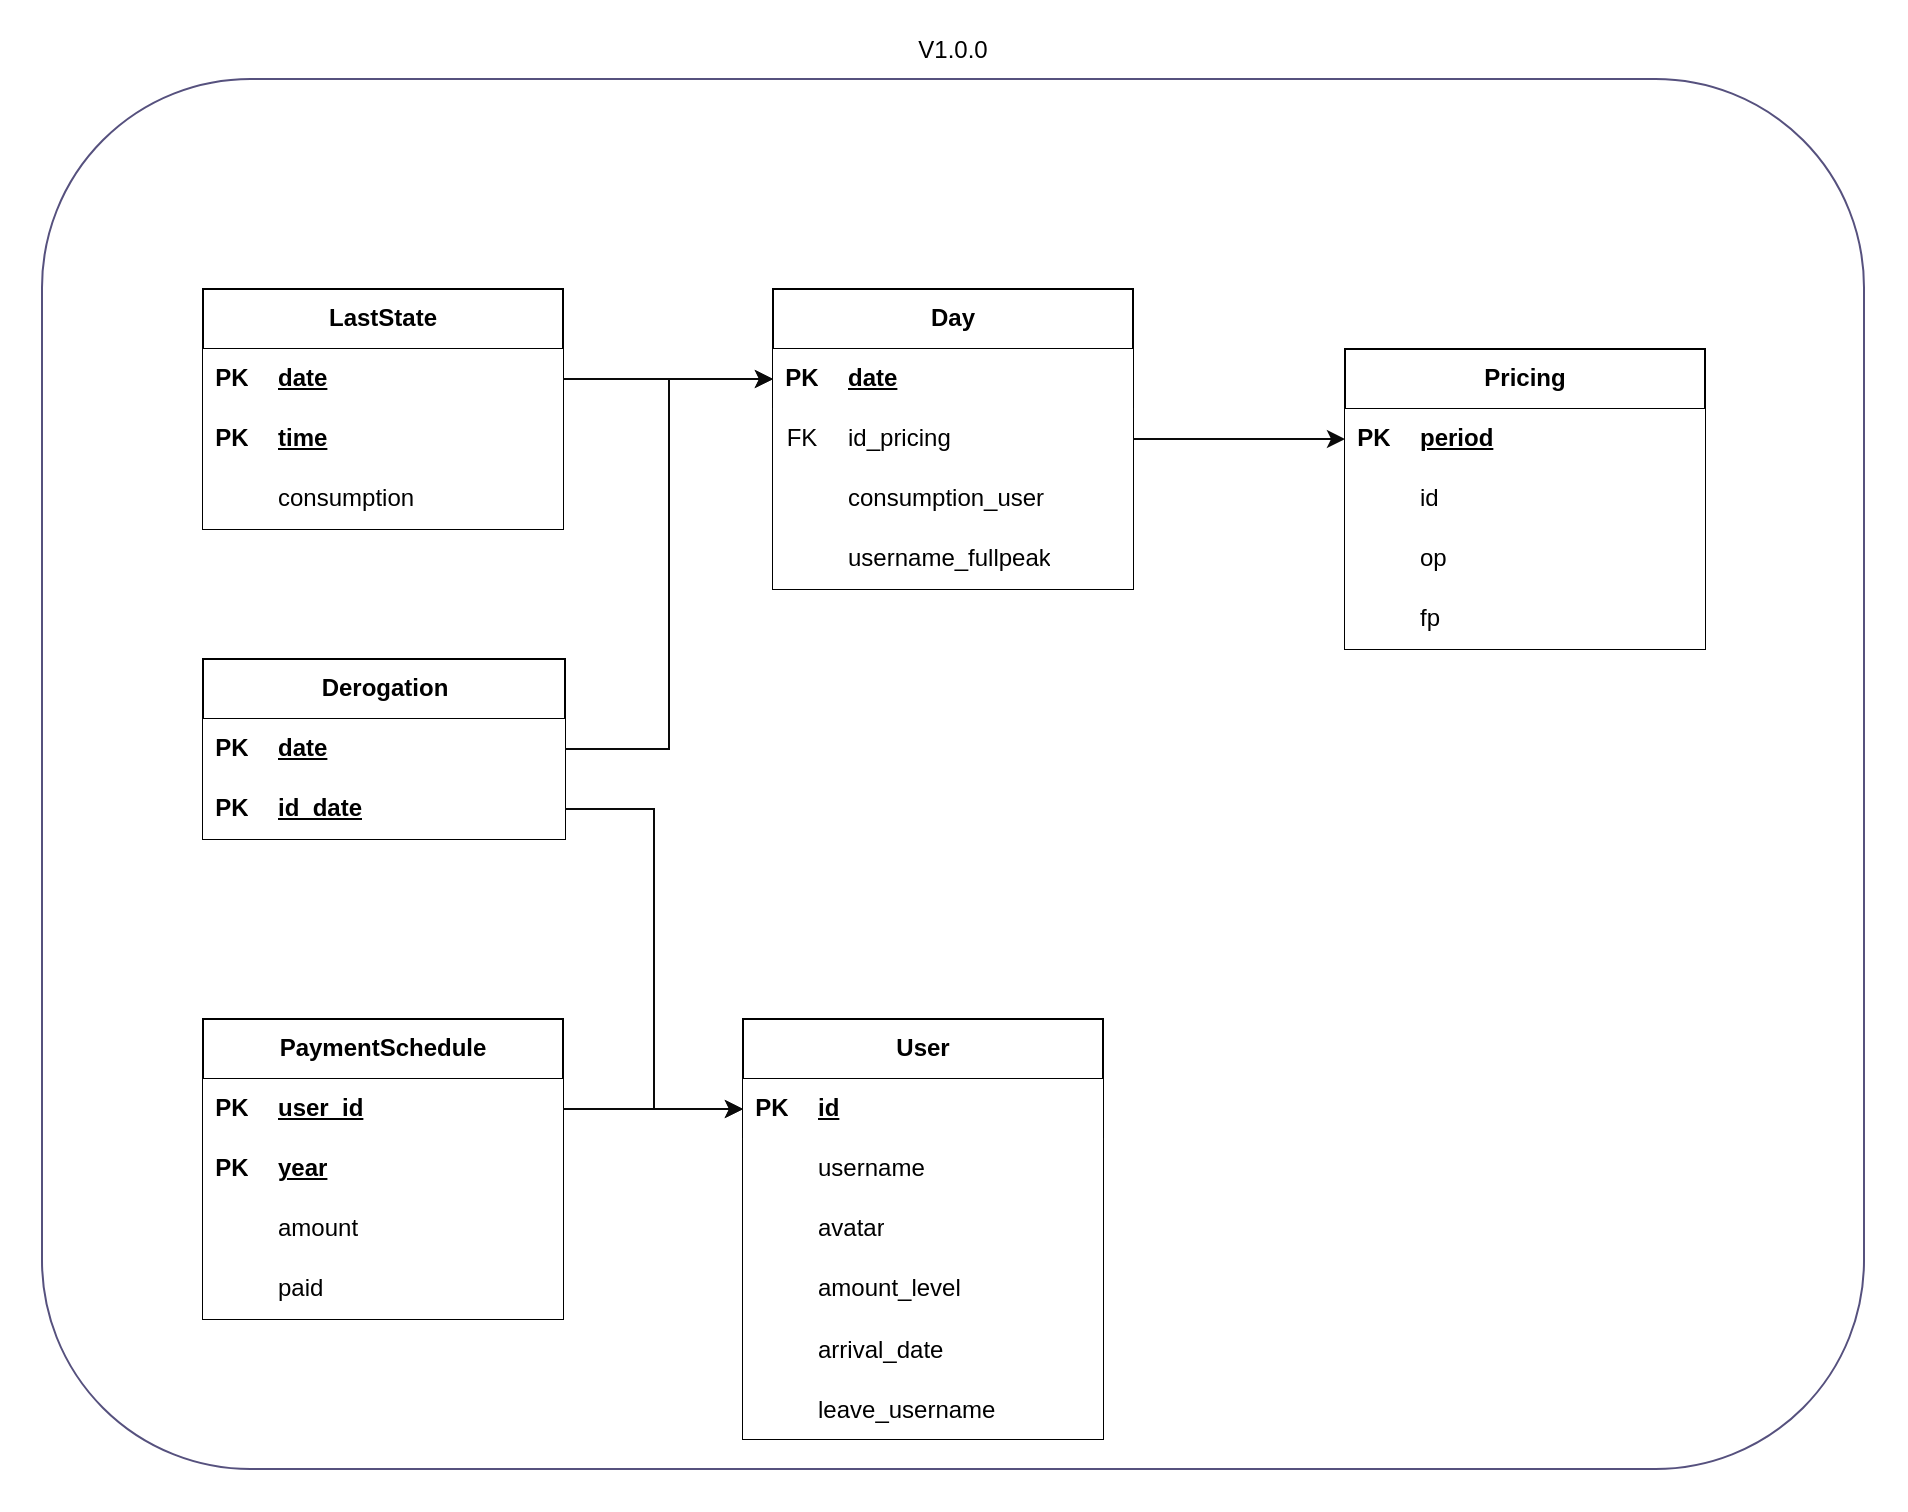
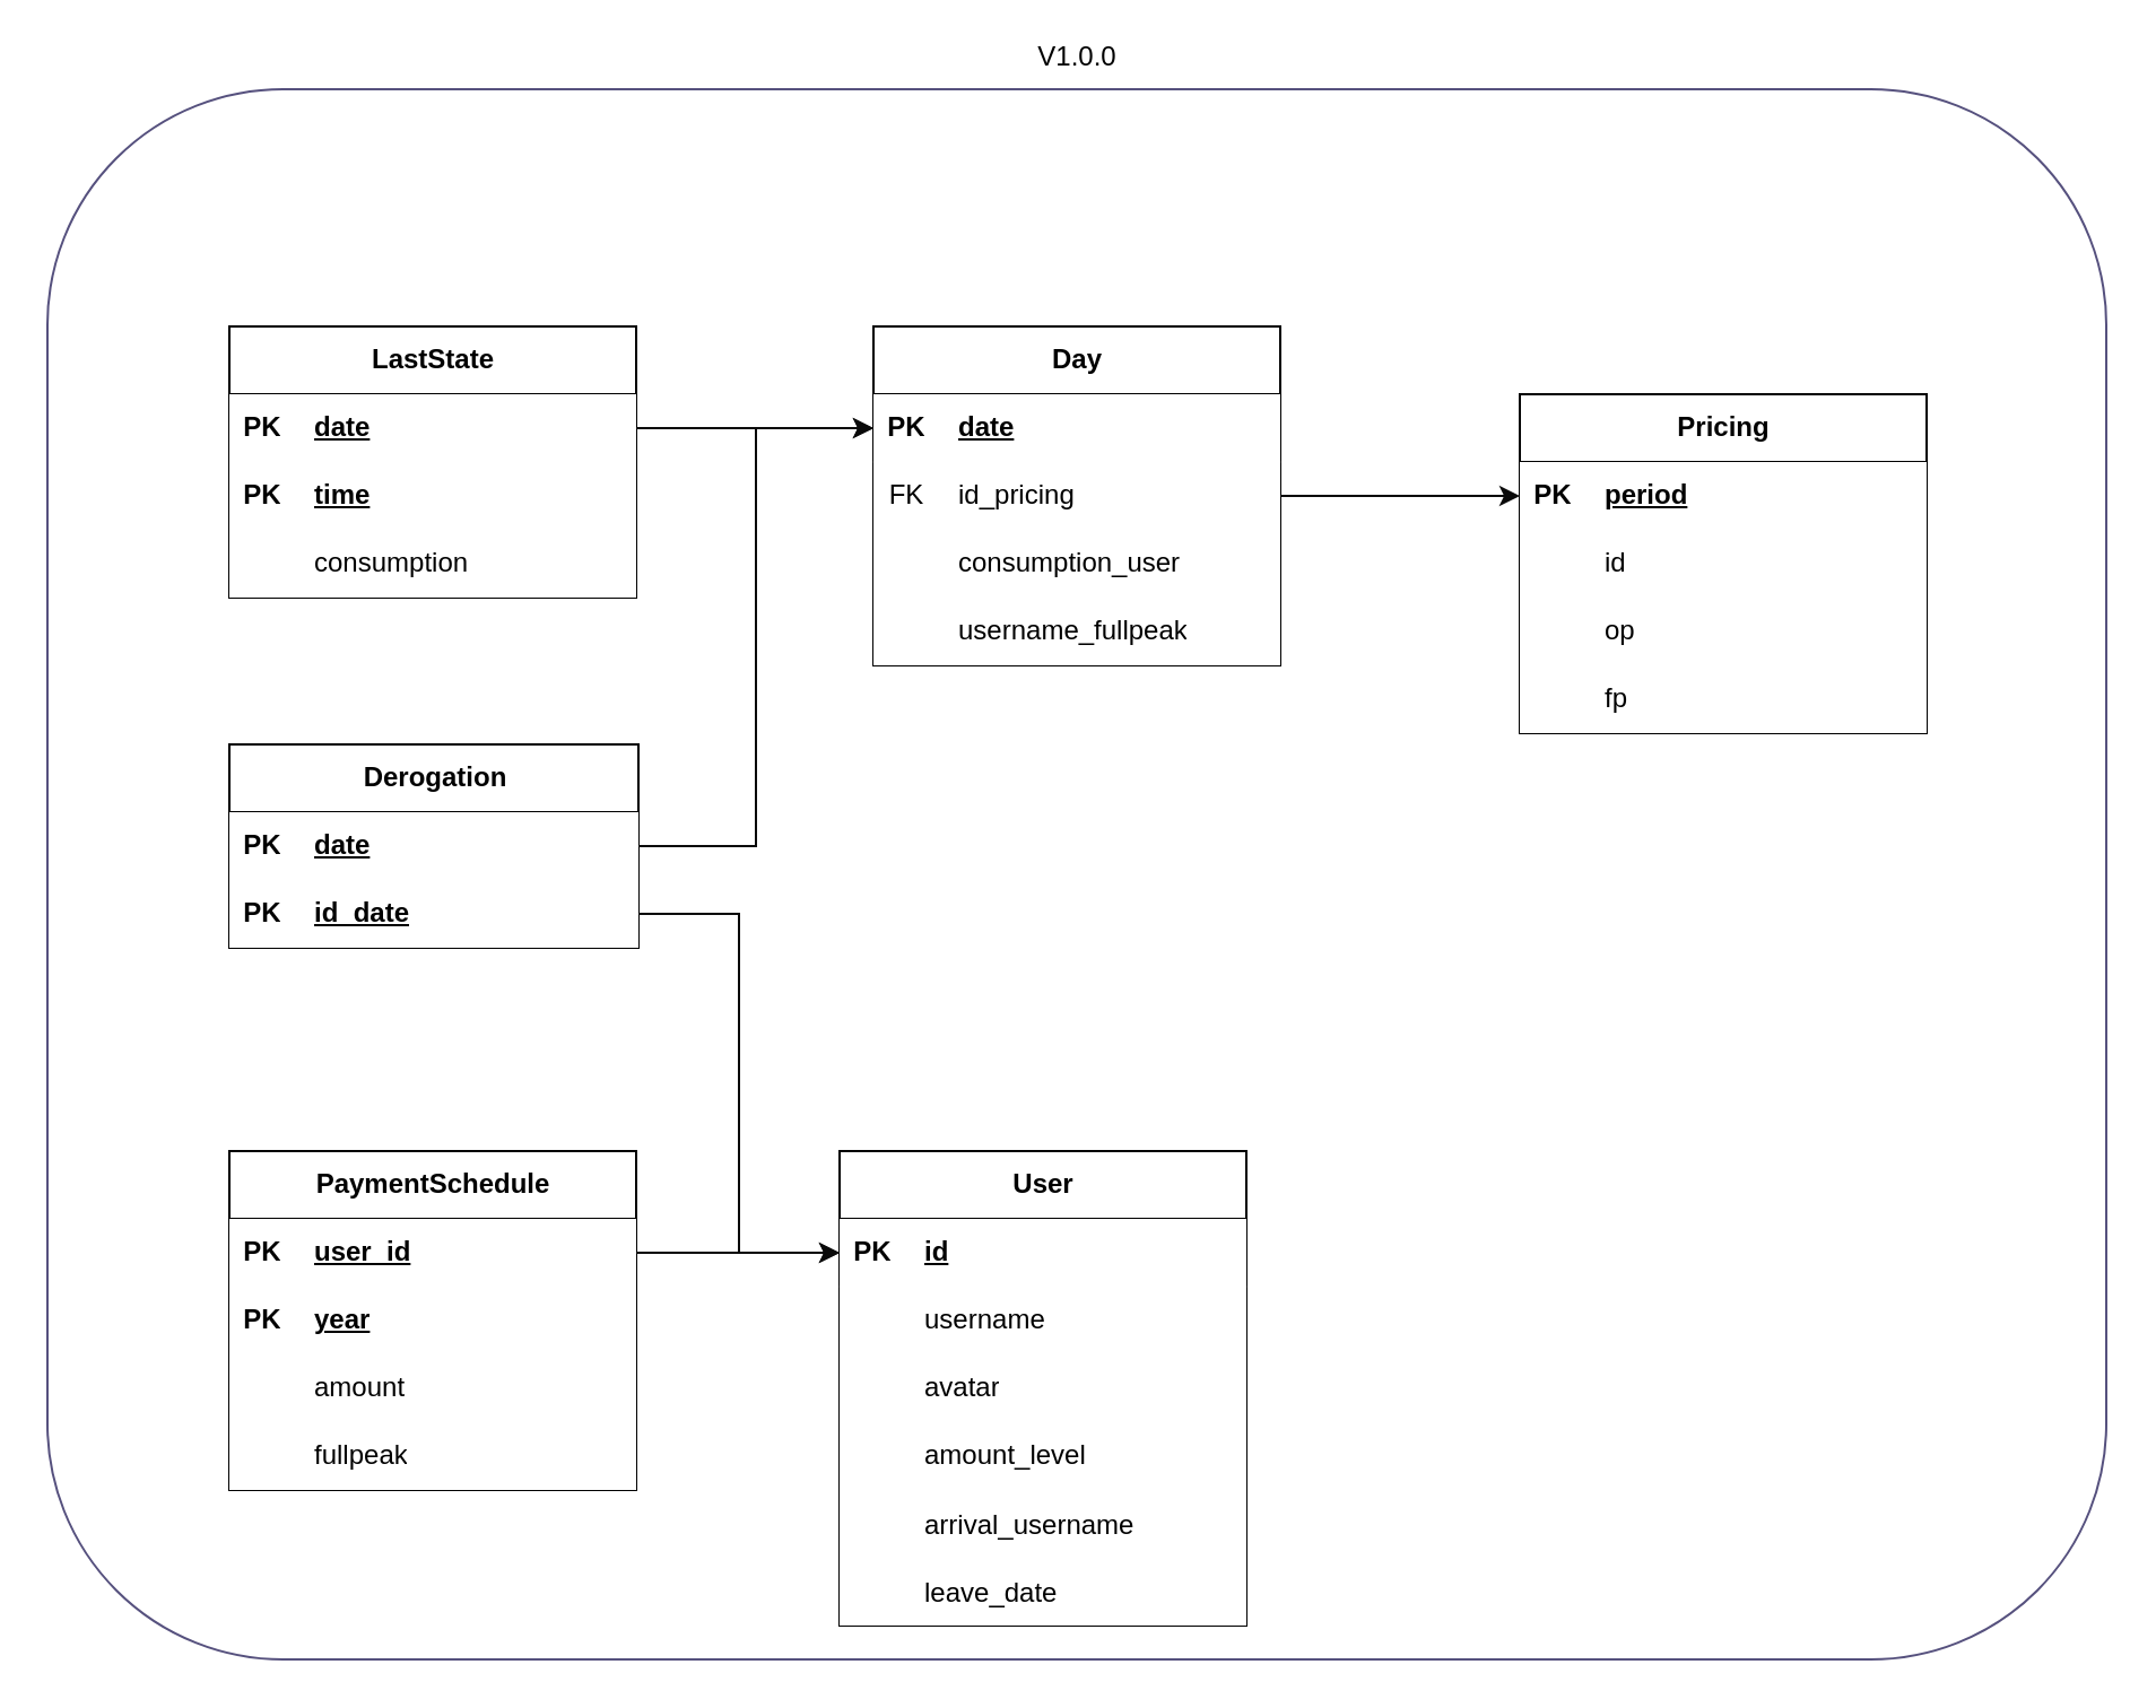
- <mxCell id="15" value="paid" style="shape=partialRectangle;connectable=0;top=0;left=0;bottom=0;right=0;align=left;spacingLeft=6;overflow=hidden;whiteSpace=wrap;html=1;" parent="13" vertex="1"><mxGeometry x="30" width="150" height="30" as="geometry"><mxRectangle width="150" height="30" as="alternateBounds" /></mxGeometry></mxCell>
+ <mxCell id="15" value="fullpeak" style="shape=partialRectangle;connectable=0;top=0;left=0;bottom=0;right=0;align=left;spacingLeft=6;overflow=hidden;whiteSpace=wrap;html=1;" parent="13" vertex="1"><mxGeometry x="30" width="150" height="30" as="geometry"><mxRectangle width="150" height="30" as="alternateBounds" /></mxGeometry></mxCell>
- <mxCell id="31" value="arrival_date" style="shape=partialRectangle;connectable=0;top=0;left=0;bottom=0;right=0;align=left;spacingLeft=6;overflow=hidden;" parent="29" vertex="1"><mxGeometry x="30" width="150" height="30" as="geometry"><mxRectangle width="150" height="30" as="alternateBounds" /></mxGeometry></mxCell>
+ <mxCell id="31" value="arrival_username" style="shape=partialRectangle;connectable=0;top=0;left=0;bottom=0;right=0;align=left;spacingLeft=6;overflow=hidden;" parent="29" vertex="1"><mxGeometry x="30" width="150" height="30" as="geometry"><mxRectangle width="150" height="30" as="alternateBounds" /></mxGeometry></mxCell>
- <mxCell id="34" value="leave_username" style="shape=partialRectangle;connectable=0;top=0;left=0;bottom=0;right=0;align=left;spacingLeft=6;overflow=hidden;" parent="32" vertex="1"><mxGeometry x="30" width="150" height="30" as="geometry"><mxRectangle width="150" height="30" as="alternateBounds" /></mxGeometry></mxCell>
+ <mxCell id="34" value="leave_date" style="shape=partialRectangle;connectable=0;top=0;left=0;bottom=0;right=0;align=left;spacingLeft=6;overflow=hidden;" parent="32" vertex="1"><mxGeometry x="30" width="150" height="30" as="geometry"><mxRectangle width="150" height="30" as="alternateBounds" /></mxGeometry></mxCell>
